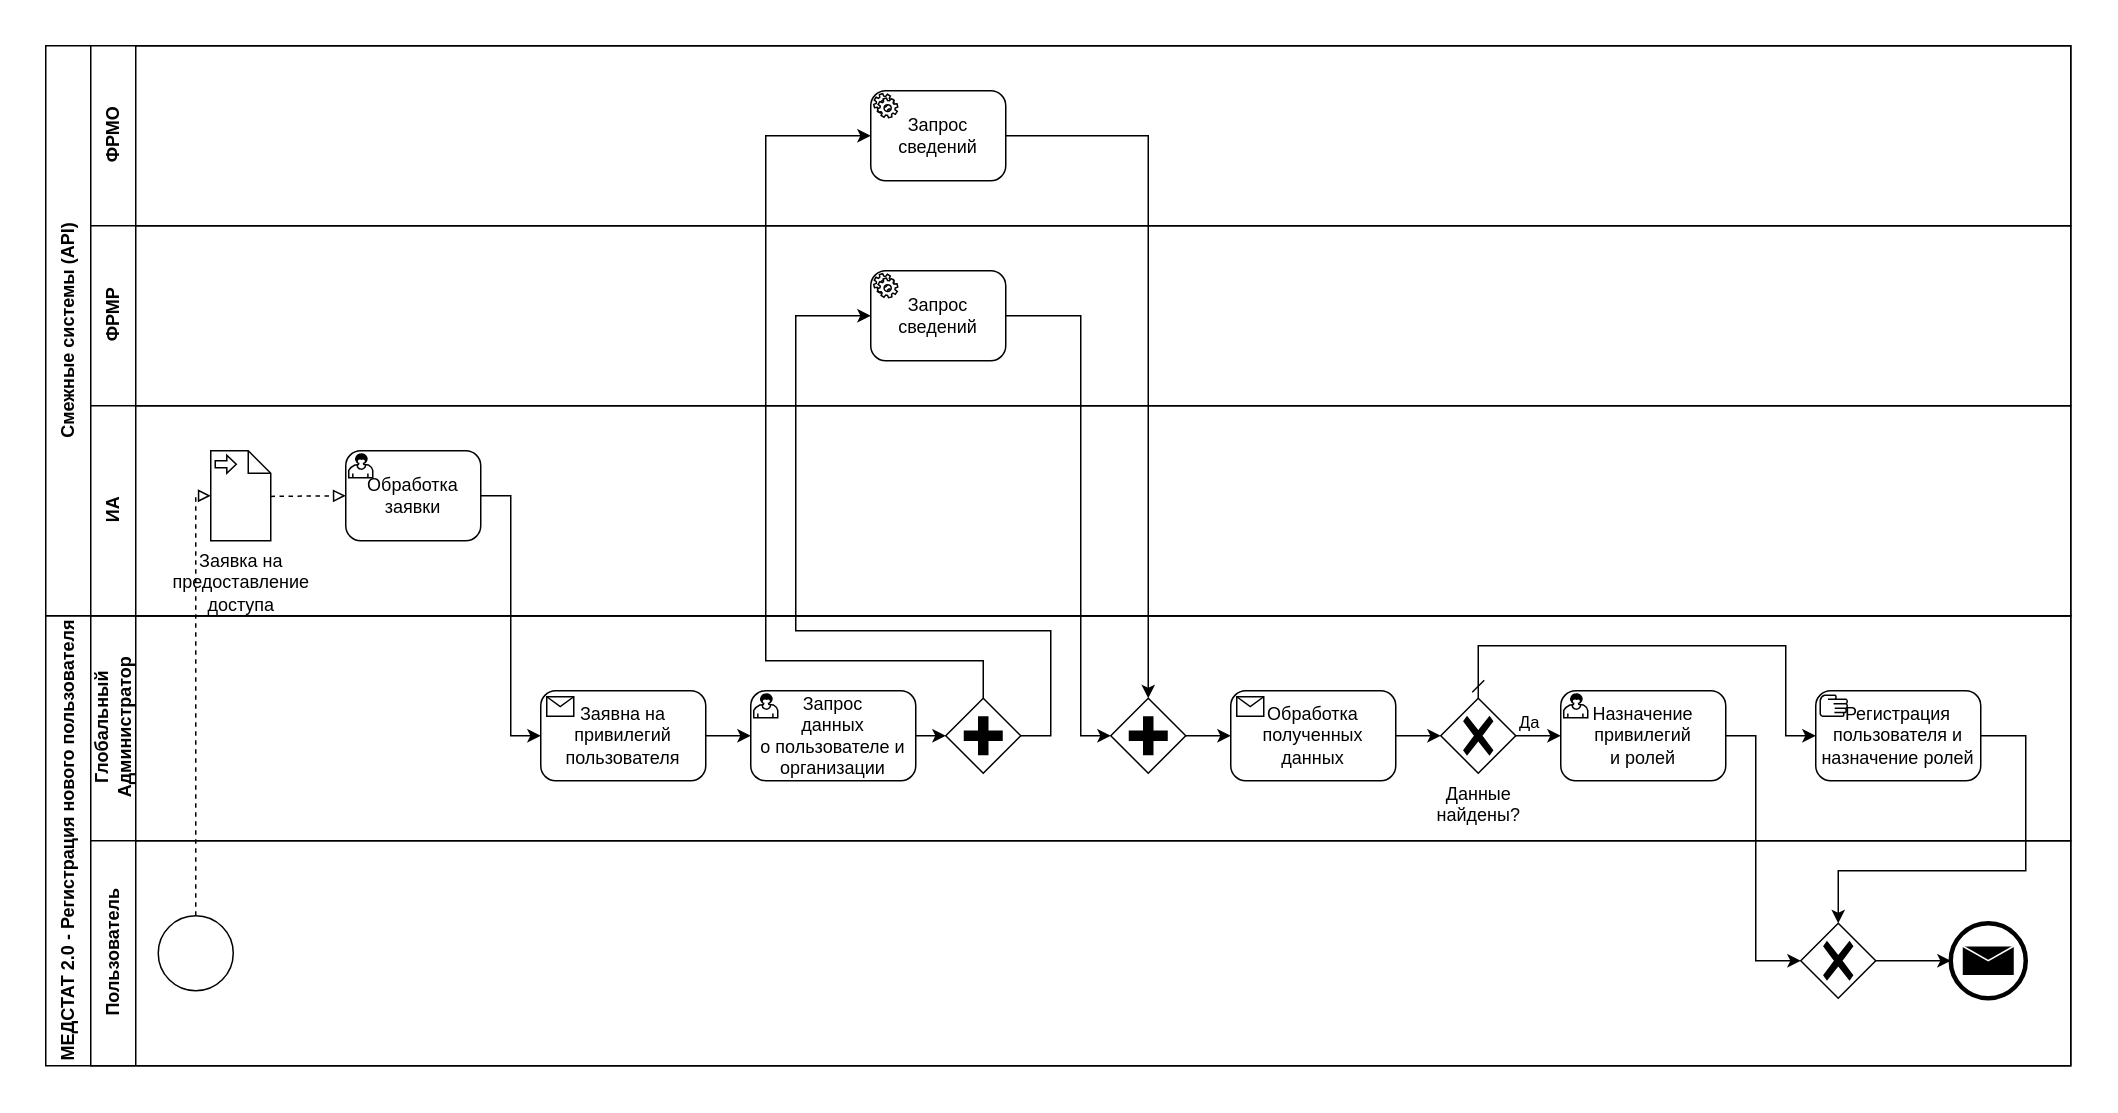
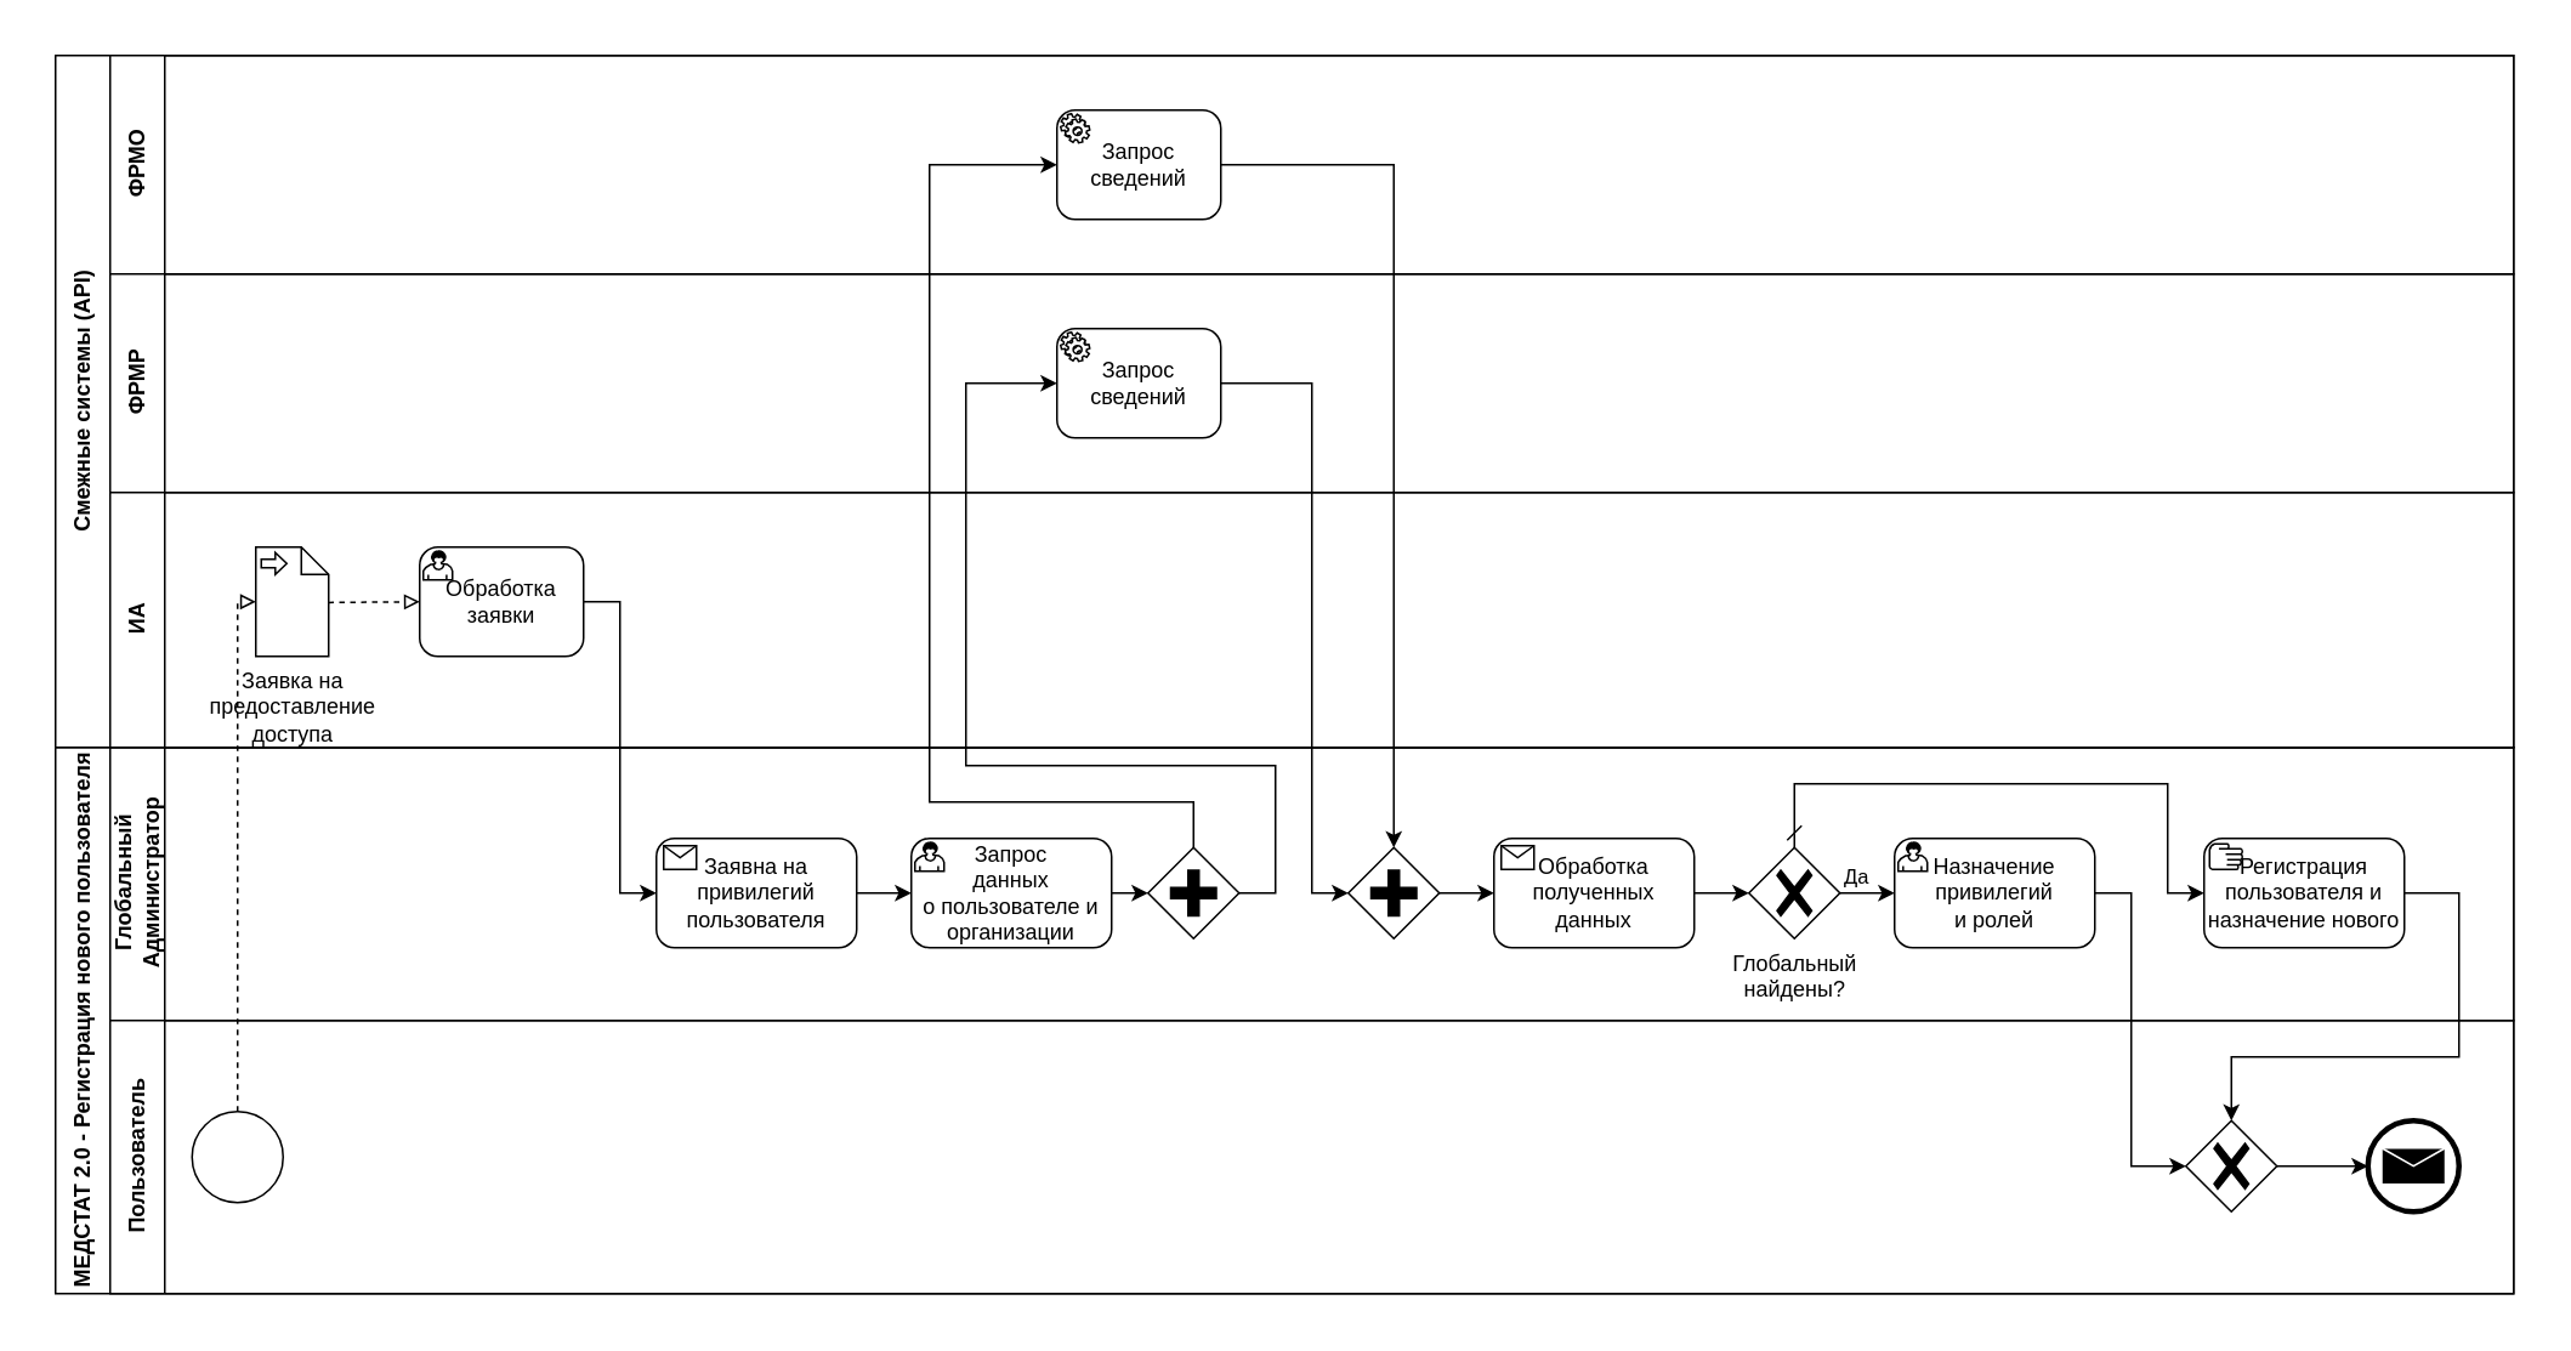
- <mxCell id="13" value="Регистрация пользователя и назначение ролей" style="points=[[0.25,0,0],[0.5,0,0],[0.75,0,0],[1,0.25,0],[1,0.5,0],[1,0.75,0],[0.75,1,0],[0.5,1,0],[0.25,1,0],[0,0.75,0],[0,0.5,0],[0,0.25,0]];shape=mxgraph.bpmn.task;whiteSpace=wrap;rectStyle=rounded;size=10;html=1;container=1;expand=0;collapsible=0;taskMarker=manual;" parent="3" vertex="1"><mxGeometry x="1150" y="50" width="110" height="60" as="geometry" /></mxCell>
+ <mxCell id="13" value="Регистрация пользователя и назначение нового" style="points=[[0.25,0,0],[0.5,0,0],[0.75,0,0],[1,0.25,0],[1,0.5,0],[1,0.75,0],[0.75,1,0],[0.5,1,0],[0.25,1,0],[0,0.75,0],[0,0.5,0],[0,0.25,0]];shape=mxgraph.bpmn.task;whiteSpace=wrap;rectStyle=rounded;size=10;html=1;container=1;expand=0;collapsible=0;taskMarker=manual;" parent="3" vertex="1"><mxGeometry x="1150" y="50" width="110" height="60" as="geometry" /></mxCell>
- <mxCell id="8" value="Данные &lt;br&gt;найдены?" style="points=[[0.25,0.25,0],[0.5,0,0],[0.75,0.25,0],[1,0.5,0],[0.75,0.75,0],[0.5,1,0],[0.25,0.75,0],[0,0.5,0]];shape=mxgraph.bpmn.gateway2;html=1;verticalLabelPosition=bottom;labelBackgroundColor=#ffffff;verticalAlign=top;align=center;perimeter=rhombusPerimeter;outlineConnect=0;outline=none;symbol=none;gwType=exclusive;" parent="3" vertex="1"><mxGeometry x="900" y="55" width="50" height="50" as="geometry" /></mxCell>
+ <mxCell id="8" value="Глобальный &lt;br&gt;найдены?" style="points=[[0.25,0.25,0],[0.5,0,0],[0.75,0.25,0],[1,0.5,0],[0.75,0.75,0],[0.5,1,0],[0.25,0.75,0],[0,0.5,0]];shape=mxgraph.bpmn.gateway2;html=1;verticalLabelPosition=bottom;labelBackgroundColor=#ffffff;verticalAlign=top;align=center;perimeter=rhombusPerimeter;outlineConnect=0;outline=none;symbol=none;gwType=exclusive;" parent="3" vertex="1"><mxGeometry x="900" y="55" width="50" height="50" as="geometry" /></mxCell>
